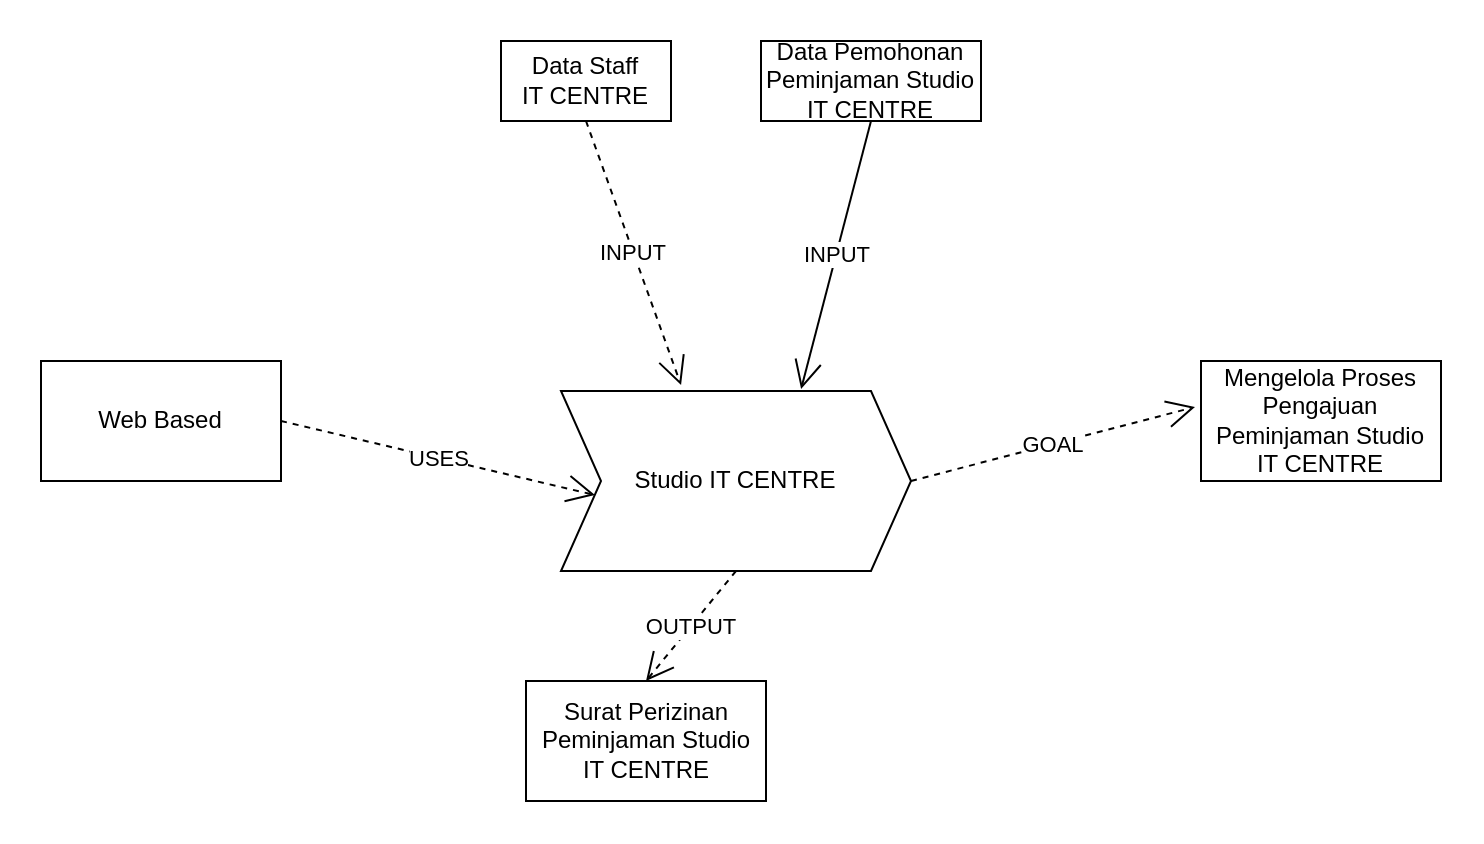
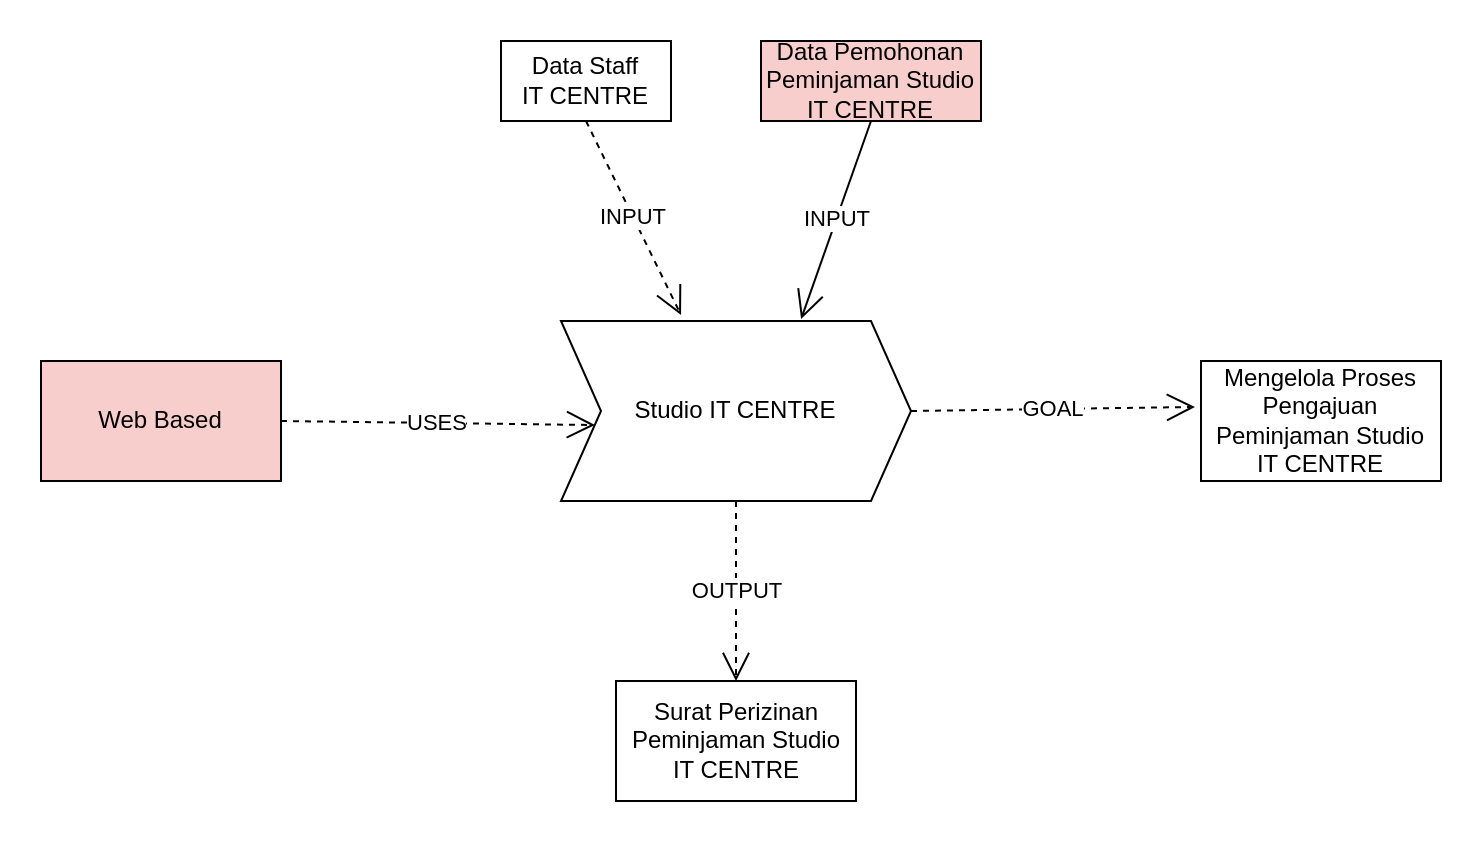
- <mxCell id="4" value="Data Pemohonan Peminjaman Studio IT CENTRE" style="rounded=0;whiteSpace=wrap;html=1;" vertex="1" parent="1"><mxGeometry x="380" y="20" width="110" height="40" as="geometry" /></mxCell>
+ <mxCell id="4" value="Data Pemohonan Peminjaman Studio IT CENTRE" style="rounded=0;whiteSpace=wrap;html=1;fillColor=#f8cecc;" vertex="1" parent="1"><mxGeometry x="380" y="20" width="110" height="40" as="geometry" /></mxCell>
- <mxCell id="11" value="Web Based" style="rounded=0;whiteSpace=wrap;html=1;" vertex="1" parent="1"><mxGeometry x="20" y="180" width="120" height="60" as="geometry" /></mxCell>
+ <mxCell id="11" value="Web Based" style="rounded=0;whiteSpace=wrap;html=1;fillColor=#f8cecc;" vertex="1" parent="1"><mxGeometry x="20" y="180" width="120" height="60" as="geometry" /></mxCell>
- <mxCell id="2" value="Studio IT CENTRE" style="shape=step;perimeter=stepPerimeter;whiteSpace=wrap;html=1;fixedSize=1;" vertex="1" parent="1"><mxGeometry x="280" y="195" width="175" height="90" as="geometry" /></mxCell>
+ <mxCell id="2" value="Studio IT CENTRE" style="shape=step;perimeter=stepPerimeter;whiteSpace=wrap;html=1;fixedSize=1;" vertex="1" parent="1"><mxGeometry x="280" y="160" width="175" height="90" as="geometry" /></mxCell>
- <mxCell id="7" value="Surat Perizinan Peminjaman Studio&lt;br&gt;IT CENTRE" style="rounded=0;whiteSpace=wrap;html=1;" vertex="1" parent="1"><mxGeometry x="262.5" y="340" width="120" height="60" as="geometry" /></mxCell>
+ <mxCell id="7" value="Surat Perizinan Peminjaman Studio&lt;br&gt;IT CENTRE" style="rounded=0;whiteSpace=wrap;html=1;" vertex="1" parent="1"><mxGeometry x="307.5" y="340" width="120" height="60" as="geometry" /></mxCell>
